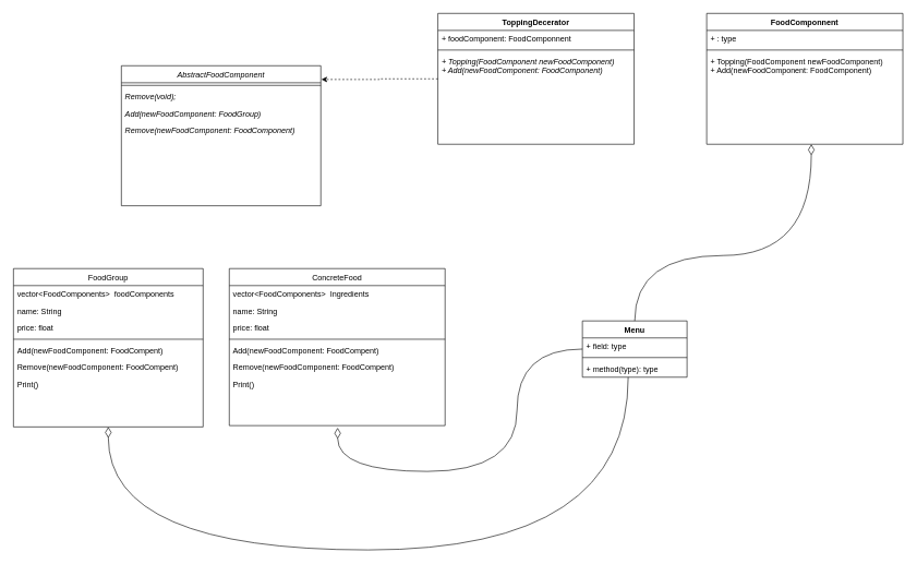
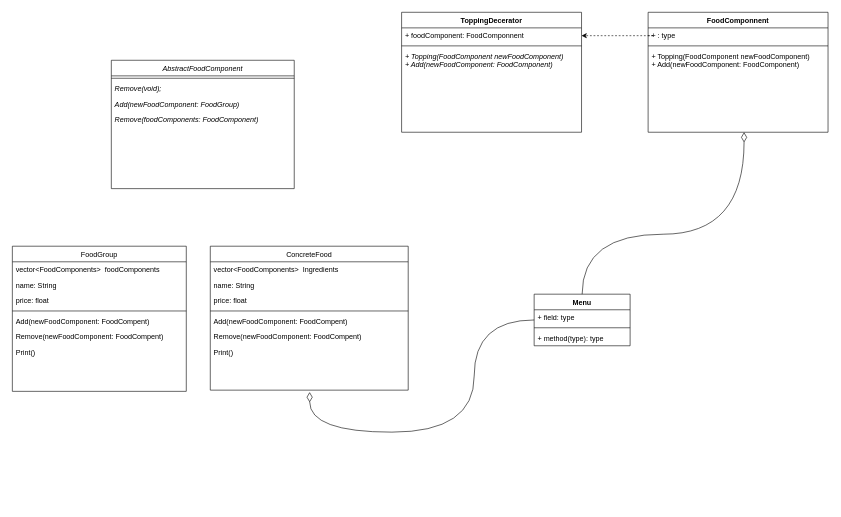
+ <mxCell id="28" style="edgeStyle=orthogonalEdgeStyle;rounded=0;orthogonalLoop=1;jettySize=auto;html=1;entryX=1;entryY=0.5;entryDx=0;entryDy=0;dashed=1;exitX=0;exitY=0.5;exitDx=0;exitDy=0;" parent="1" source="30" target="25" edge="1"><mxGeometry relative="1" as="geometry"><mxPoint x="1120" y="420" as="sourcePoint" /><Array as="points"><mxPoint x="1090" y="59" /><mxPoint x="1090" y="59" /></Array></mxGeometry></mxCell>
- <mxCell id="23" style="edgeStyle=orthogonalEdgeStyle;rounded=0;orthogonalLoop=1;jettySize=auto;html=1;entryX=1.003;entryY=0.098;entryDx=0;entryDy=0;entryPerimeter=0;dashed=1;" parent="1" source="24" target="2" edge="1"><mxGeometry relative="1" as="geometry" /></mxCell>
- <mxCell id="6" value="Remove(newFoodComponent: FoodComponent)" style="text;align=left;verticalAlign=top;spacingLeft=4;spacingRight=4;overflow=hidden;rotatable=0;points=[[0,0.5],[1,0.5]];portConstraint=eastwest;fontStyle=2" parent="2" vertex="1"><mxGeometry y="86" width="305" height="26" as="geometry" /></mxCell>
+ <mxCell id="6" value="Remove(foodComponents: FoodComponent)" style="text;align=left;verticalAlign=top;spacingLeft=4;spacingRight=4;overflow=hidden;rotatable=0;points=[[0,0.5],[1,0.5]];portConstraint=eastwest;fontStyle=2" parent="2" vertex="1"><mxGeometry y="86" width="305" height="26" as="geometry" /></mxCell>
- <mxCell id="34" style="edgeStyle=orthogonalEdgeStyle;curved=1;orthogonalLoop=1;jettySize=auto;html=1;entryX=0.5;entryY=1;entryDx=0;entryDy=0;endArrow=diamondThin;endFill=0;endSize=14;" edge="1" parent="1" source="35" target="7"><mxGeometry relative="1" as="geometry"><Array as="points"><mxPoint x="960" y="840" /><mxPoint x="165" y="840" /></Array></mxGeometry></mxCell>
